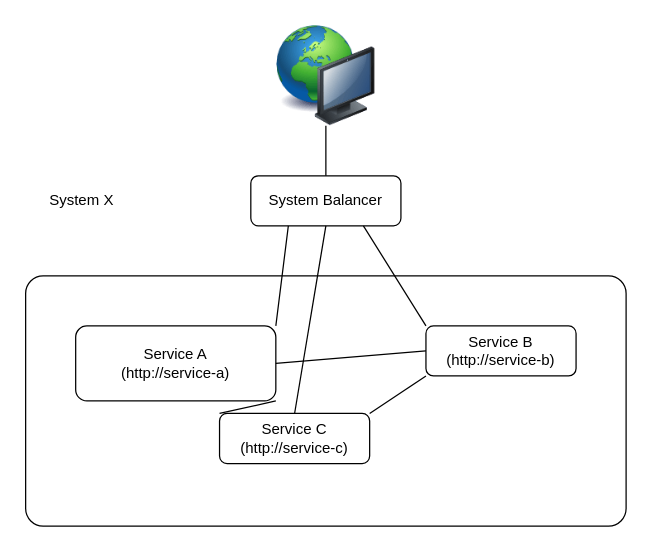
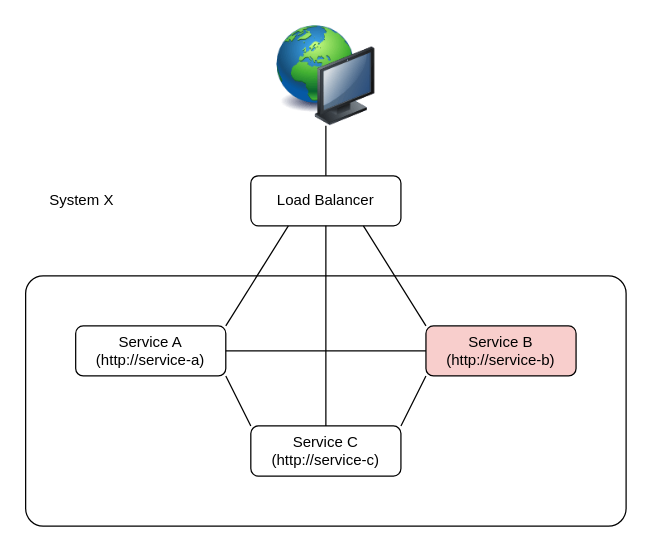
- <mxCell id="4" value="System Balancer" style="rounded=1;whiteSpace=wrap;html=1;" vertex="1" parent="1"><mxGeometry x="200" y="140" width="120" height="40" as="geometry" /></mxCell>
+ <mxCell id="4" value="Load Balancer" style="rounded=1;whiteSpace=wrap;html=1;" vertex="1" parent="1"><mxGeometry x="200" y="140" width="120" height="40" as="geometry" /></mxCell>
- <mxCell id="7" value="Service B&lt;br&gt;(http://service-b)" style="rounded=1;whiteSpace=wrap;html=1;" vertex="1" parent="1"><mxGeometry x="340" y="260" width="120" height="40" as="geometry" /></mxCell>
+ <mxCell id="7" value="Service B&lt;br&gt;(http://service-b)" style="rounded=1;whiteSpace=wrap;html=1;fillColor=#f8cecc;" vertex="1" parent="1"><mxGeometry x="340" y="260" width="120" height="40" as="geometry" /></mxCell>
- <mxCell id="6" value="Service A&lt;br&gt;(http://service-a)" style="rounded=1;whiteSpace=wrap;html=1;" vertex="1" parent="1"><mxGeometry x="60" y="260" width="160" height="60" as="geometry" /></mxCell>
+ <mxCell id="6" value="Service A&lt;br&gt;(http://service-a)" style="rounded=1;whiteSpace=wrap;html=1;" vertex="1" parent="1"><mxGeometry x="60" y="260" width="120" height="40" as="geometry" /></mxCell>
- <mxCell id="8" value="Service C&lt;br&gt;(http://service-c)" style="rounded=1;whiteSpace=wrap;html=1;" vertex="1" parent="1"><mxGeometry x="175" y="330" width="120" height="40" as="geometry" /></mxCell>
+ <mxCell id="8" value="Service C&lt;br&gt;(http://service-c)" style="rounded=1;whiteSpace=wrap;html=1;" vertex="1" parent="1"><mxGeometry x="200" y="340" width="120" height="40" as="geometry" /></mxCell>
